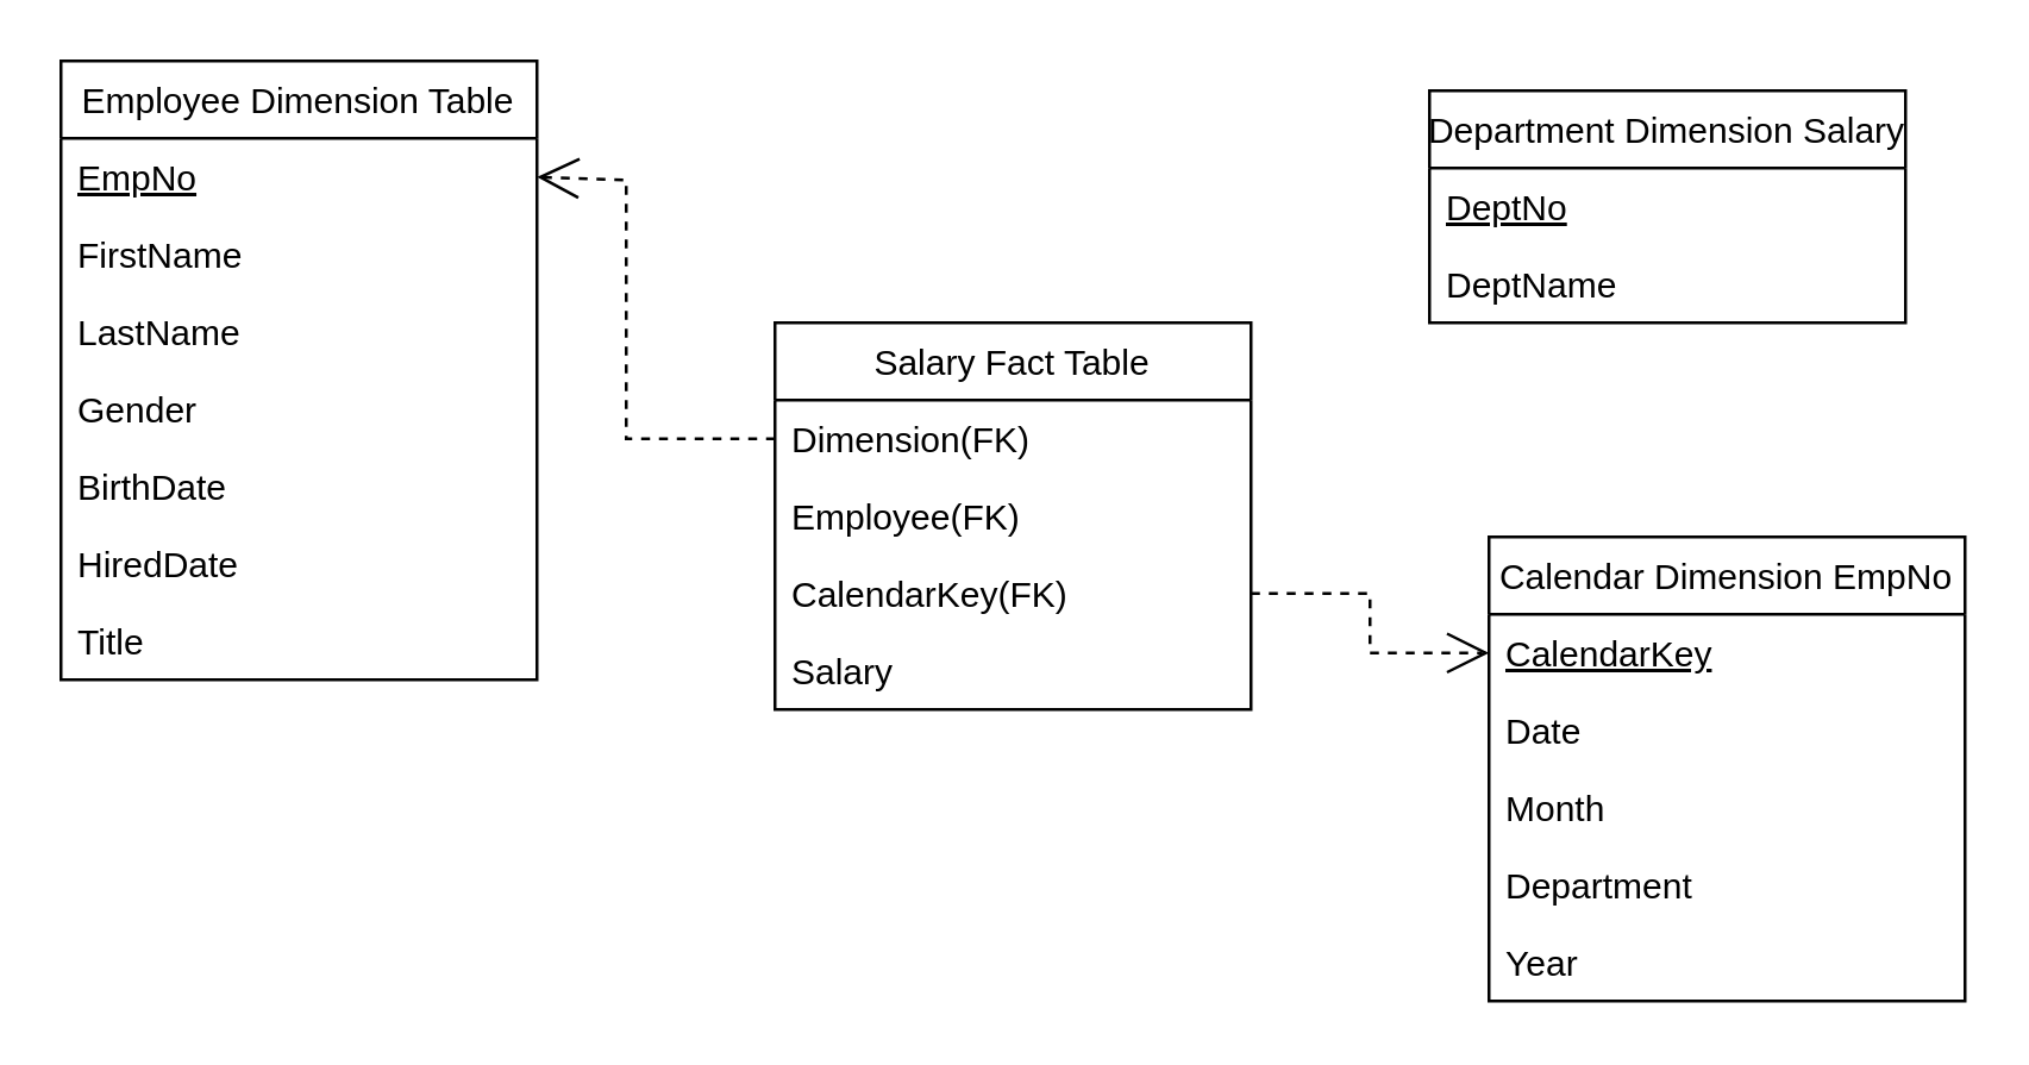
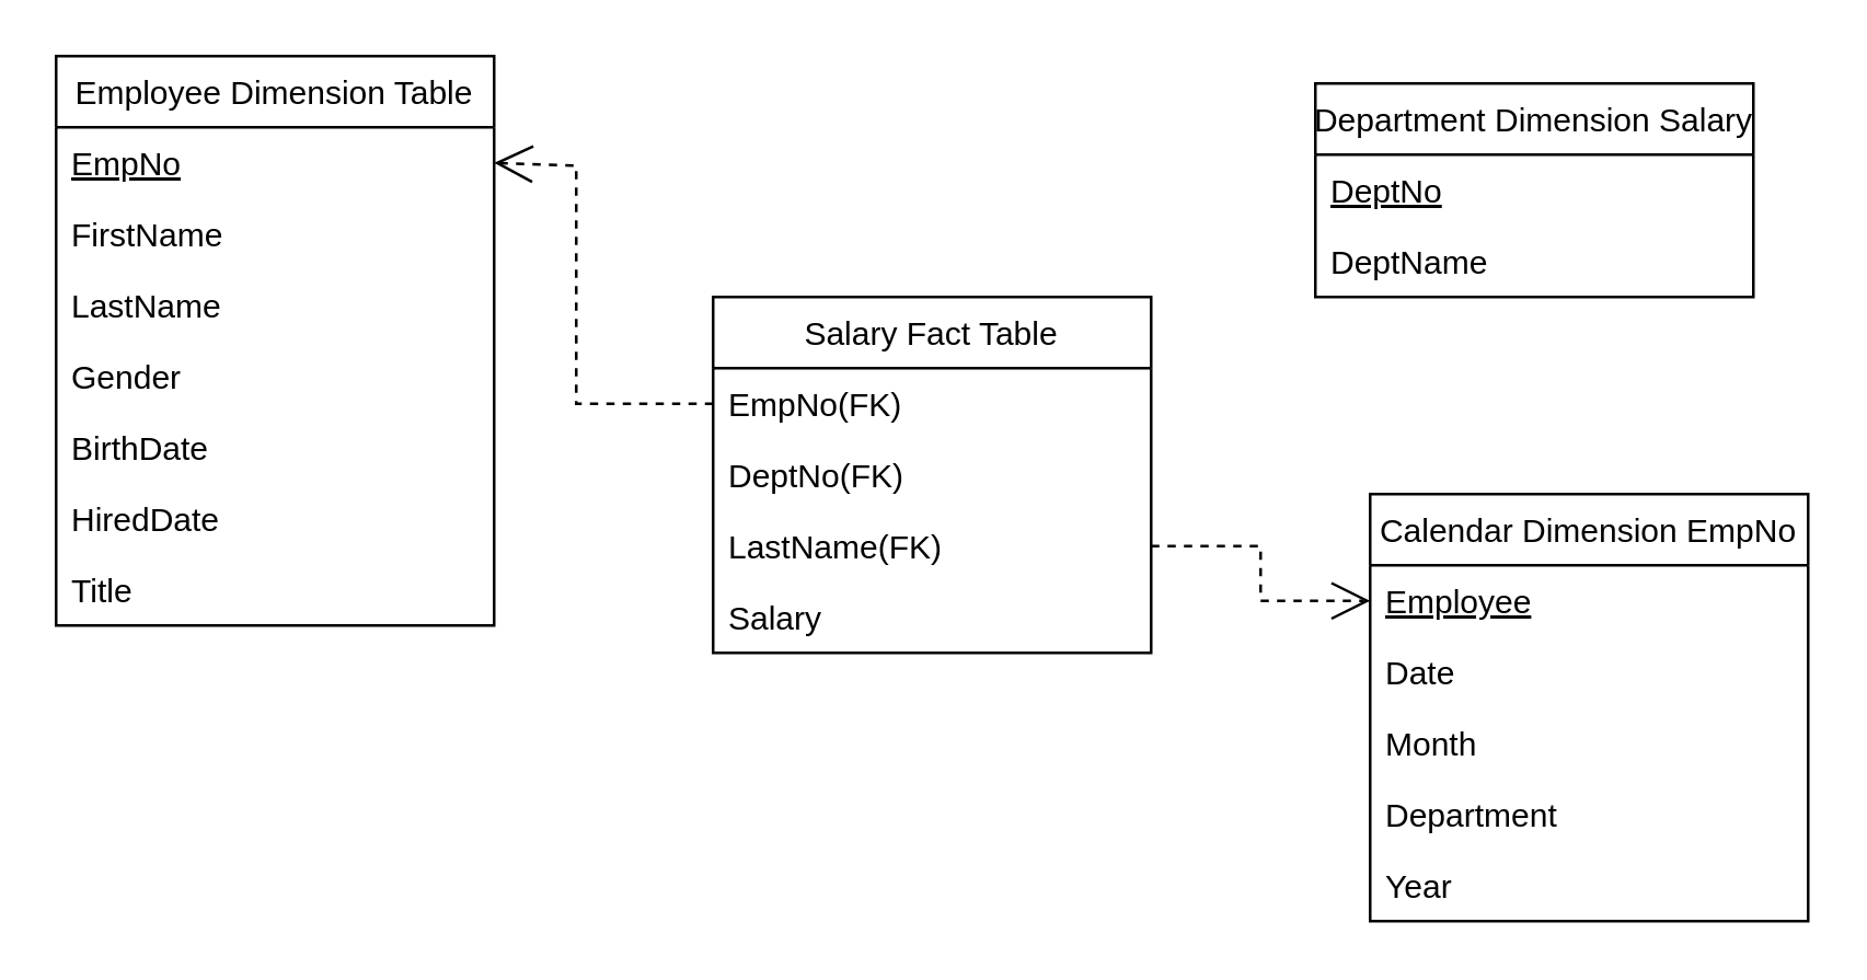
- <mxCell id="20" value="Dimension(FK)" style="text;strokeColor=none;fillColor=none;align=left;verticalAlign=top;spacingLeft=4;spacingRight=4;overflow=hidden;rotatable=0;points=[[0,0.5],[1,0.5]];portConstraint=eastwest;" parent="19" vertex="1"><mxGeometry y="26" width="160" height="26" as="geometry" /></mxCell>
+ <mxCell id="20" value="EmpNo(FK)" style="text;strokeColor=none;fillColor=none;align=left;verticalAlign=top;spacingLeft=4;spacingRight=4;overflow=hidden;rotatable=0;points=[[0,0.5],[1,0.5]];portConstraint=eastwest;" parent="19" vertex="1"><mxGeometry y="26" width="160" height="26" as="geometry" /></mxCell>
- <mxCell id="21" value="Employee(FK)" style="text;strokeColor=none;fillColor=none;align=left;verticalAlign=top;spacingLeft=4;spacingRight=4;overflow=hidden;rotatable=0;points=[[0,0.5],[1,0.5]];portConstraint=eastwest;" parent="19" vertex="1"><mxGeometry y="52" width="160" height="26" as="geometry" /></mxCell>
+ <mxCell id="21" value="DeptNo(FK)" style="text;strokeColor=none;fillColor=none;align=left;verticalAlign=top;spacingLeft=4;spacingRight=4;overflow=hidden;rotatable=0;points=[[0,0.5],[1,0.5]];portConstraint=eastwest;" parent="19" vertex="1"><mxGeometry y="52" width="160" height="26" as="geometry" /></mxCell>
- <mxCell id="22" value="CalendarKey(FK)" style="text;strokeColor=none;fillColor=none;align=left;verticalAlign=top;spacingLeft=4;spacingRight=4;overflow=hidden;rotatable=0;points=[[0,0.5],[1,0.5]];portConstraint=eastwest;" parent="19" vertex="1"><mxGeometry y="78" width="160" height="26" as="geometry" /></mxCell>
+ <mxCell id="22" value="LastName(FK)" style="text;strokeColor=none;fillColor=none;align=left;verticalAlign=top;spacingLeft=4;spacingRight=4;overflow=hidden;rotatable=0;points=[[0,0.5],[1,0.5]];portConstraint=eastwest;" parent="19" vertex="1"><mxGeometry y="78" width="160" height="26" as="geometry" /></mxCell>
- <mxCell id="14" value="CalendarKey" style="text;strokeColor=none;fillColor=none;align=left;verticalAlign=top;spacingLeft=4;spacingRight=4;overflow=hidden;rotatable=0;points=[[0,0.5],[1,0.5]];portConstraint=eastwest;fontStyle=4" parent="13" vertex="1"><mxGeometry y="26" width="160" height="26" as="geometry" /></mxCell>
+ <mxCell id="14" value="Employee" style="text;strokeColor=none;fillColor=none;align=left;verticalAlign=top;spacingLeft=4;spacingRight=4;overflow=hidden;rotatable=0;points=[[0,0.5],[1,0.5]];portConstraint=eastwest;fontStyle=4" parent="13" vertex="1"><mxGeometry y="26" width="160" height="26" as="geometry" /></mxCell>
